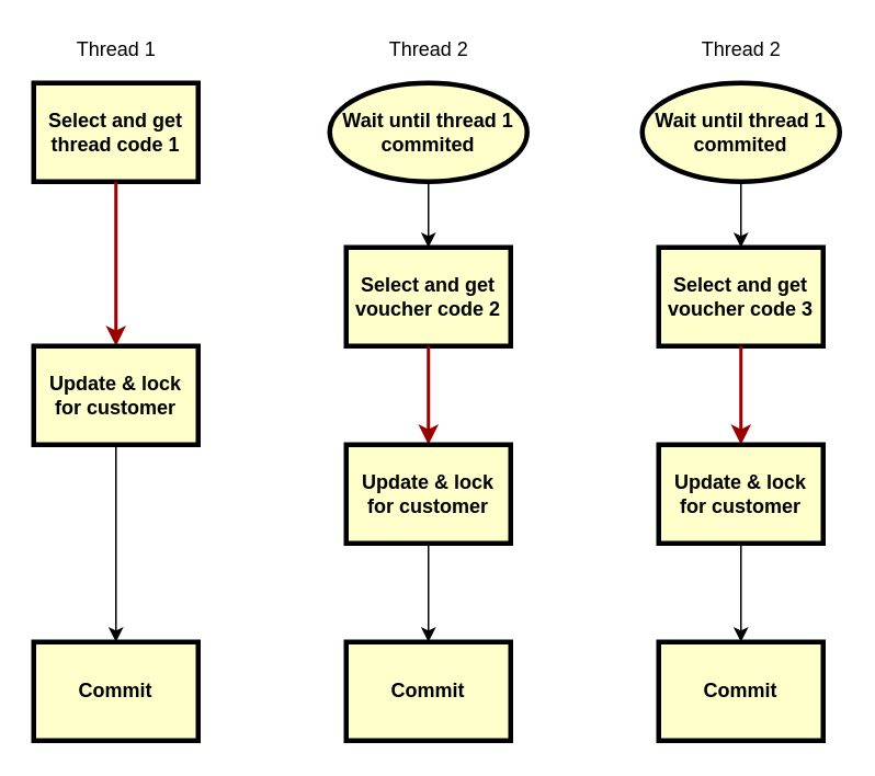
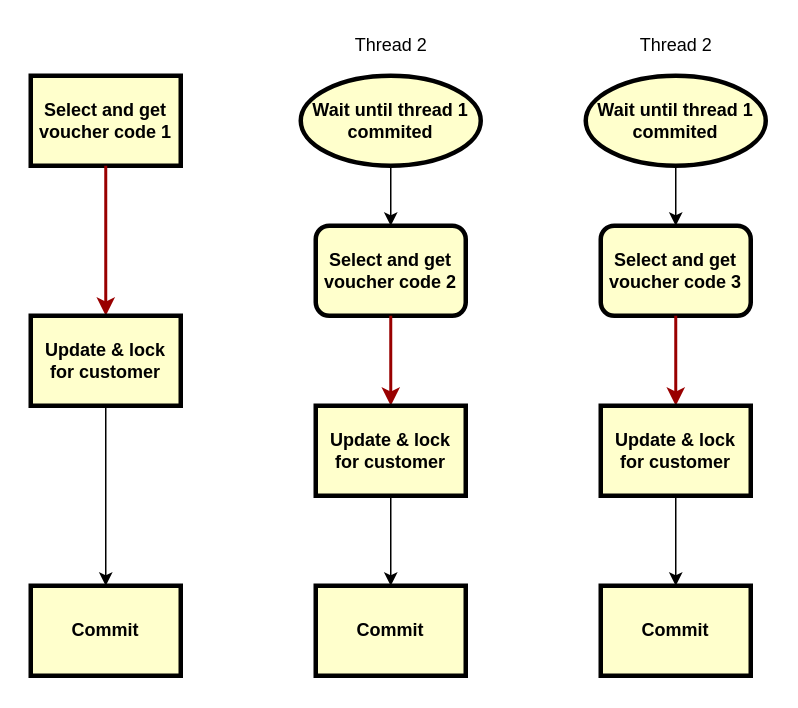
- <mxCell id="4" value="Thread 1" style="text;html=1;resizable=0;autosize=1;align=center;verticalAlign=middle;points=[];fillColor=none;strokeColor=none;rounded=0;" vertex="1" parent="1"><mxGeometry x="40" y="20" width="60" height="20" as="geometry" /></mxCell>
- <mxCell id="2" value="Select and get thread code 1" style="whiteSpace=wrap;align=center;verticalAlign=middle;fontStyle=1;strokeWidth=3;fillColor=#FFFFCC" parent="1" vertex="1"><mxGeometry x="20" y="50" width="100" height="60" as="geometry" /></mxCell>
+ <mxCell id="2" value="Select and get voucher code 1" style="whiteSpace=wrap;align=center;verticalAlign=middle;fontStyle=1;strokeWidth=3;fillColor=#FFFFCC" parent="1" vertex="1"><mxGeometry x="20" y="50" width="100" height="60" as="geometry" /></mxCell>
- <mxCell id="8" value="Select and get voucher code 2" style="whiteSpace=wrap;align=center;verticalAlign=middle;fontStyle=1;strokeWidth=3;fillColor=#FFFFCC" vertex="1" parent="1"><mxGeometry x="210" y="150" width="100" height="60" as="geometry" /></mxCell>
+ <mxCell id="8" value="Select and get voucher code 2" style="whiteSpace=wrap;align=center;verticalAlign=middle;fontStyle=1;strokeWidth=3;fillColor=#FFFFCC;rounded=1;" vertex="1" parent="1"><mxGeometry x="210" y="150" width="100" height="60" as="geometry" /></mxCell>
- <mxCell id="16" value="Select and get voucher code 3" style="whiteSpace=wrap;align=center;verticalAlign=middle;fontStyle=1;strokeWidth=3;fillColor=#FFFFCC" vertex="1" parent="1"><mxGeometry x="400" y="150" width="100" height="60" as="geometry" /></mxCell>
+ <mxCell id="16" value="Select and get voucher code 3" style="whiteSpace=wrap;align=center;verticalAlign=middle;fontStyle=1;strokeWidth=3;fillColor=#FFFFCC;rounded=1;" vertex="1" parent="1"><mxGeometry x="400" y="150" width="100" height="60" as="geometry" /></mxCell>
